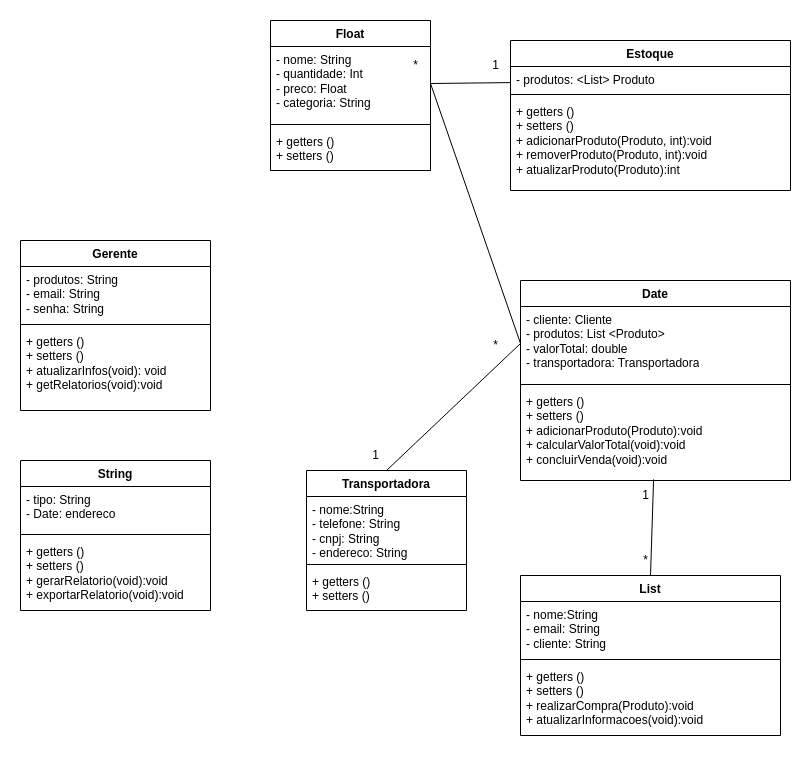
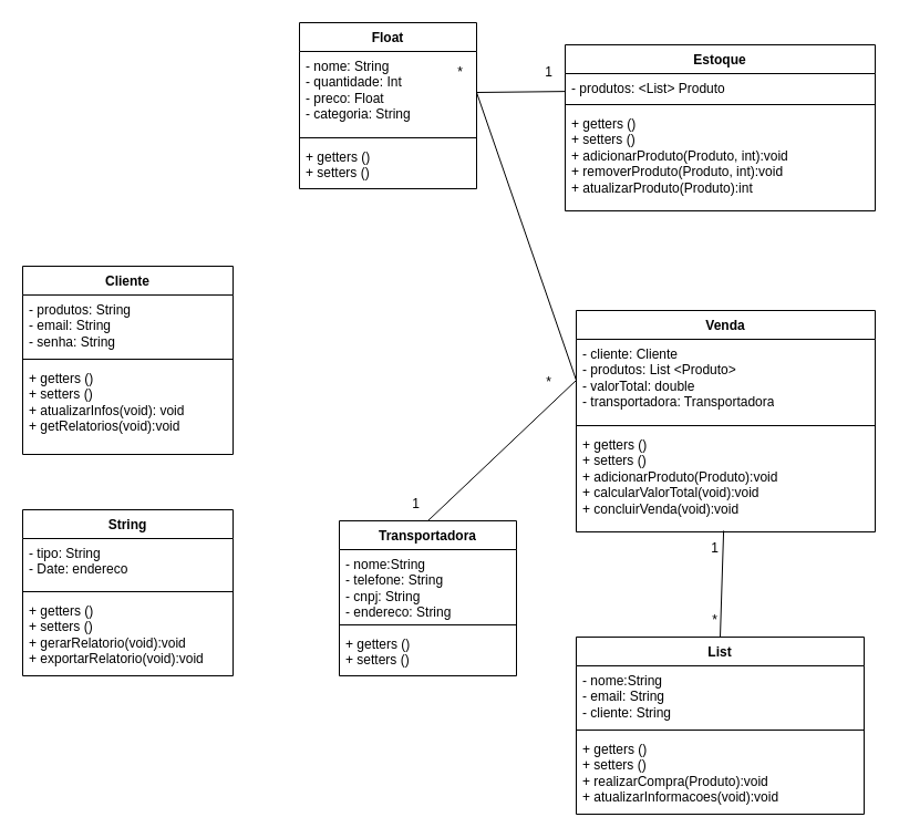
- <mxCell id="22" value="&lt;div&gt;Gerente&lt;/div&gt;" style="swimlane;fontStyle=1;align=center;verticalAlign=top;childLayout=stackLayout;horizontal=1;startSize=26;horizontalStack=0;resizeParent=1;resizeParentMax=0;resizeLast=0;collapsible=1;marginBottom=0;whiteSpace=wrap;html=1;" parent="1" vertex="1"><mxGeometry x="20" y="240" width="190" height="170" as="geometry" /></mxCell>
+ <mxCell id="22" value="&lt;div&gt;Cliente&lt;/div&gt;" style="swimlane;fontStyle=1;align=center;verticalAlign=top;childLayout=stackLayout;horizontal=1;startSize=26;horizontalStack=0;resizeParent=1;resizeParentMax=0;resizeLast=0;collapsible=1;marginBottom=0;whiteSpace=wrap;html=1;" parent="1" vertex="1"><mxGeometry x="20" y="240" width="190" height="170" as="geometry" /></mxCell>
- <mxCell id="18" value="&lt;div&gt;Date&lt;/div&gt;" style="swimlane;fontStyle=1;align=center;verticalAlign=top;childLayout=stackLayout;horizontal=1;startSize=26;horizontalStack=0;resizeParent=1;resizeParentMax=0;resizeLast=0;collapsible=1;marginBottom=0;whiteSpace=wrap;html=1;" parent="1" vertex="1"><mxGeometry x="520" y="280" width="270" height="200" as="geometry" /></mxCell>
+ <mxCell id="18" value="&lt;div&gt;Venda&lt;/div&gt;" style="swimlane;fontStyle=1;align=center;verticalAlign=top;childLayout=stackLayout;horizontal=1;startSize=26;horizontalStack=0;resizeParent=1;resizeParentMax=0;resizeLast=0;collapsible=1;marginBottom=0;whiteSpace=wrap;html=1;" parent="1" vertex="1"><mxGeometry x="520" y="280" width="270" height="200" as="geometry" /></mxCell>
